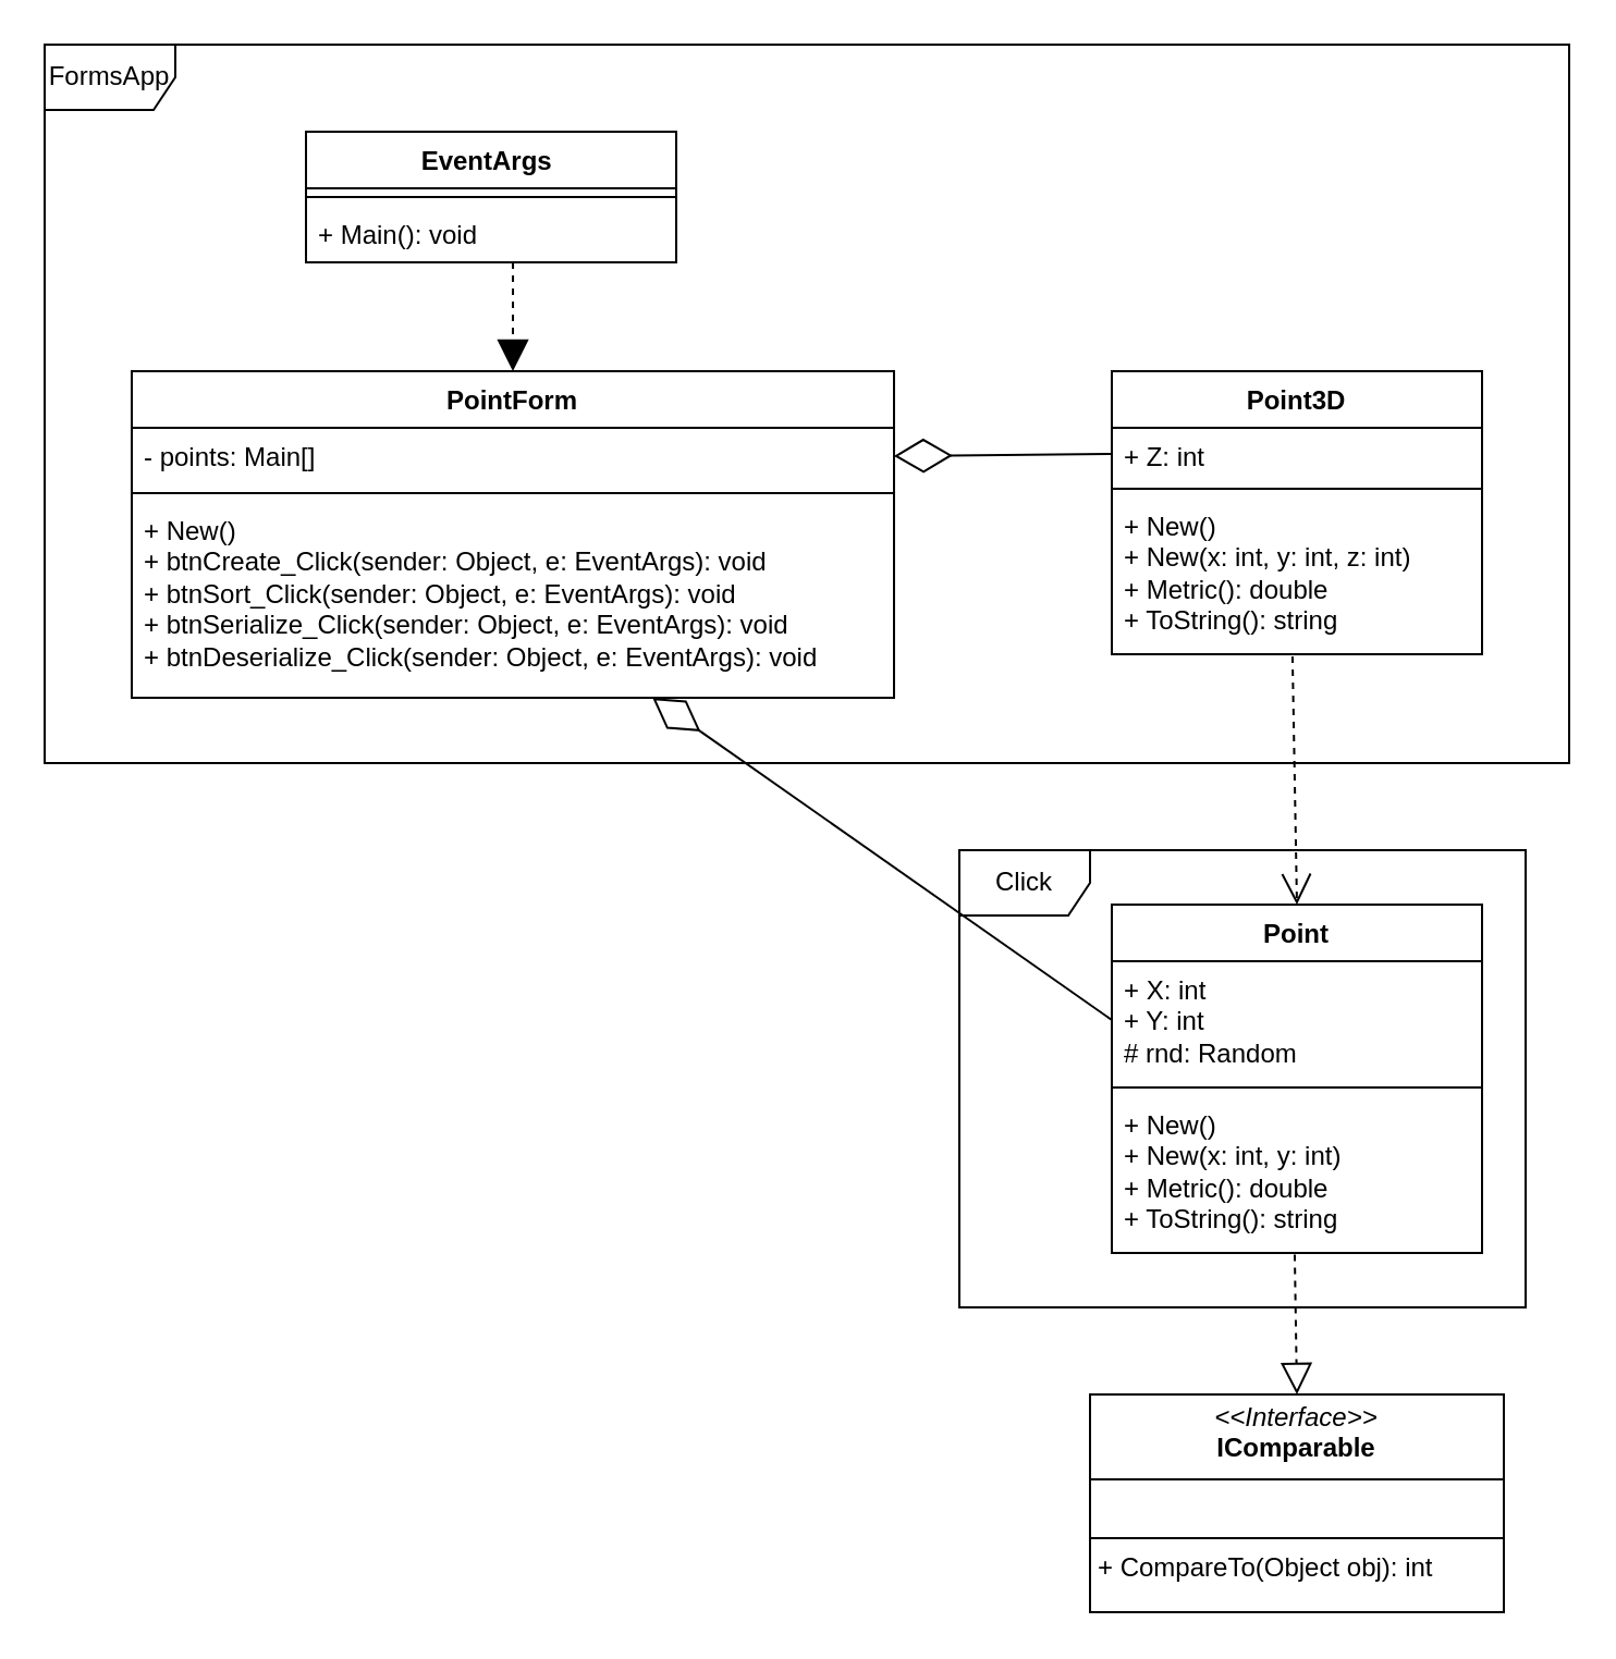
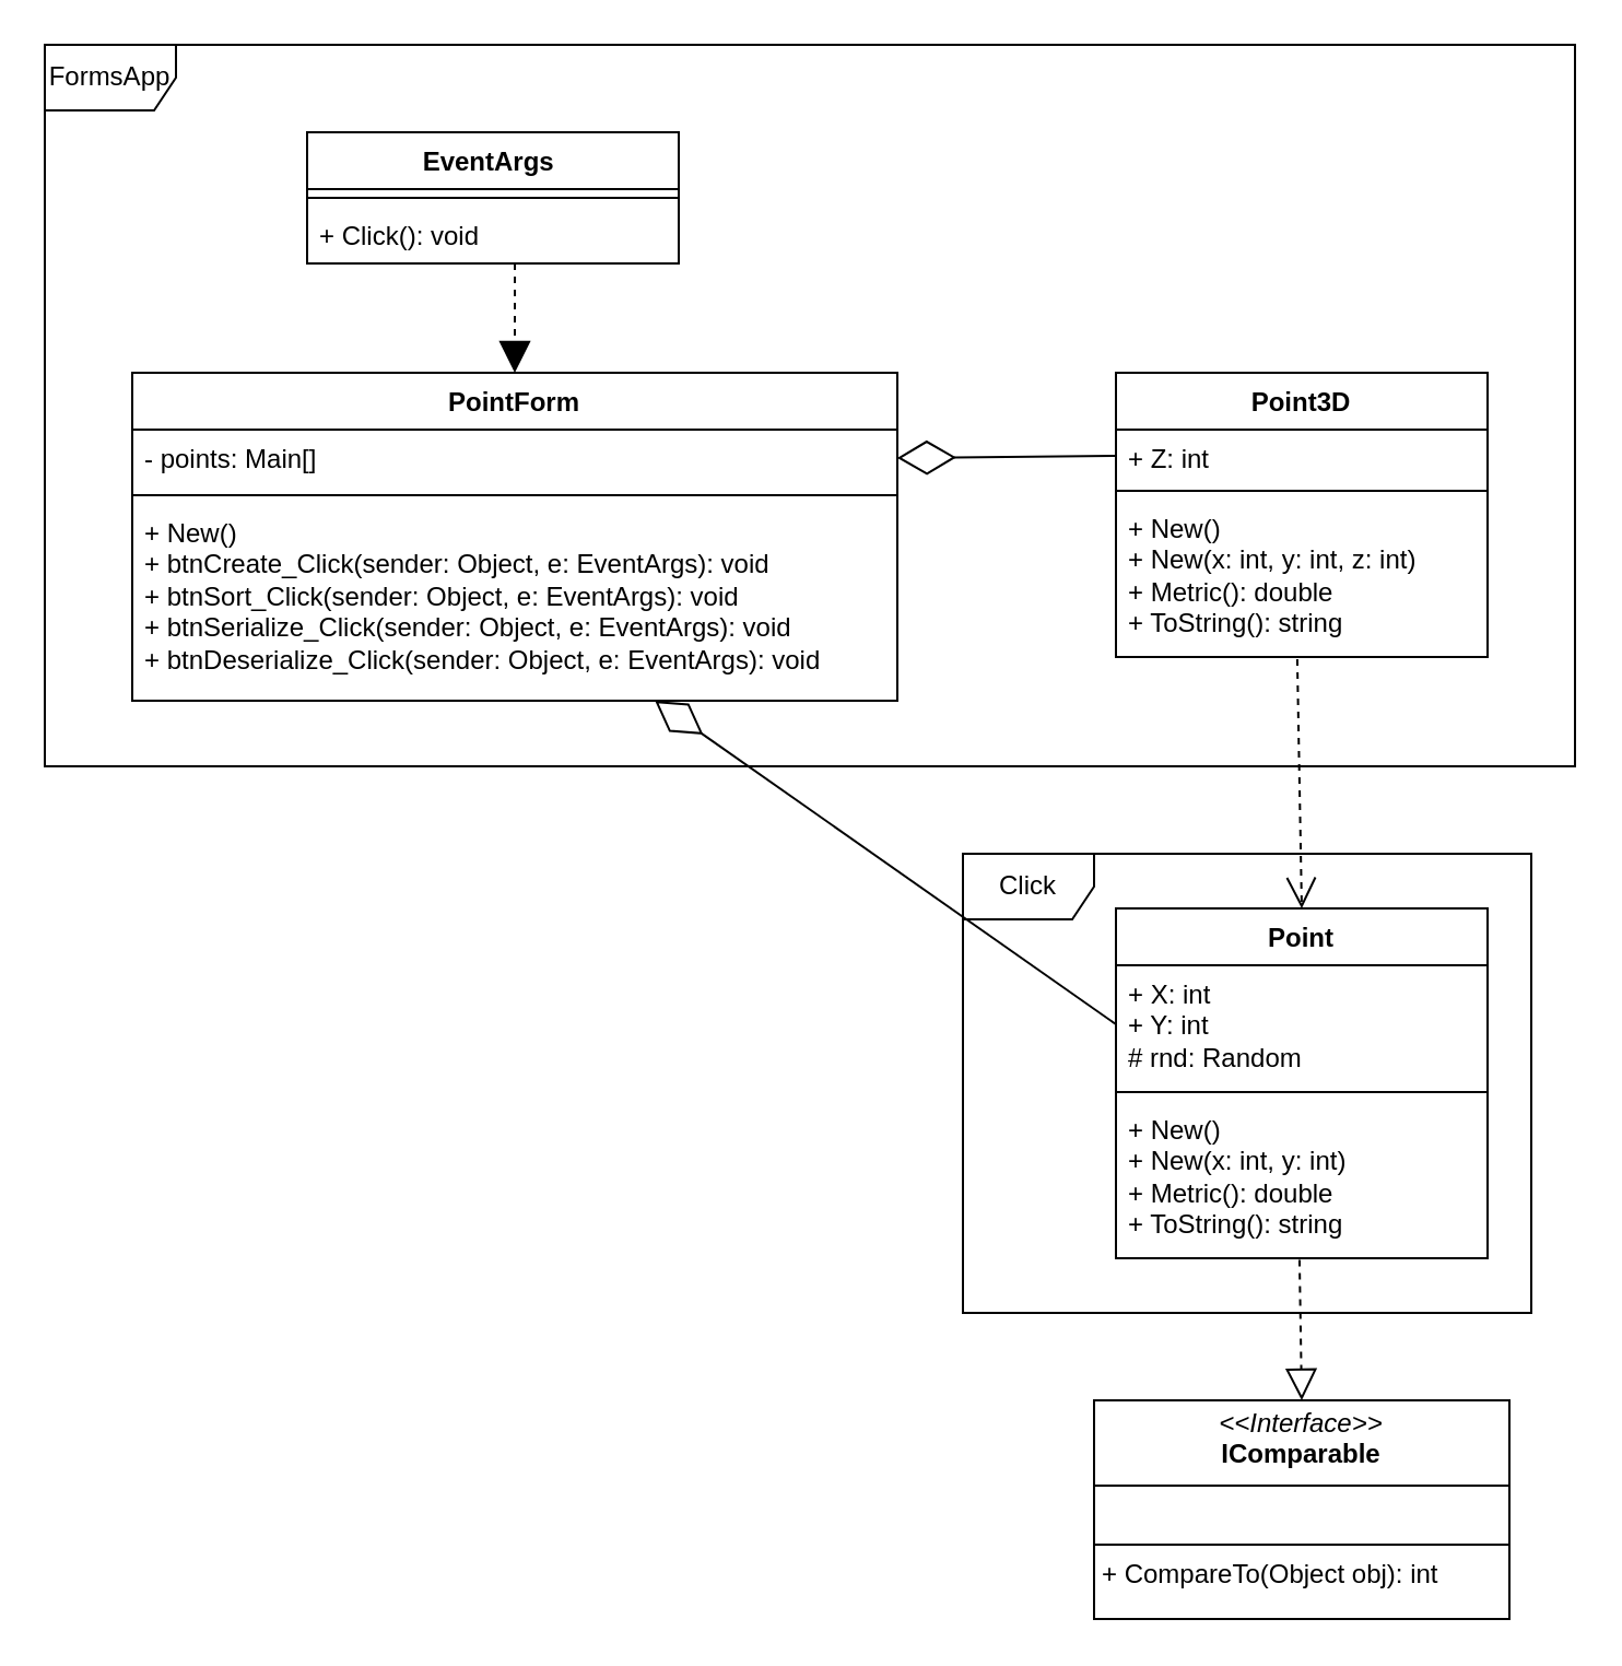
- <mxCell id="20" value="+ Main(): void" style="text;strokeColor=none;fillColor=none;align=left;verticalAlign=top;spacingLeft=4;spacingRight=4;overflow=hidden;rotatable=0;points=[[0,0.5],[1,0.5]];portConstraint=eastwest;whiteSpace=wrap;html=1;" vertex="1" parent="18"><mxGeometry y="34" width="170" height="26" as="geometry" /></mxCell>
+ <mxCell id="20" value="+ Click(): void" style="text;strokeColor=none;fillColor=none;align=left;verticalAlign=top;spacingLeft=4;spacingRight=4;overflow=hidden;rotatable=0;points=[[0,0.5],[1,0.5]];portConstraint=eastwest;whiteSpace=wrap;html=1;" vertex="1" parent="18"><mxGeometry y="34" width="170" height="26" as="geometry" /></mxCell>
